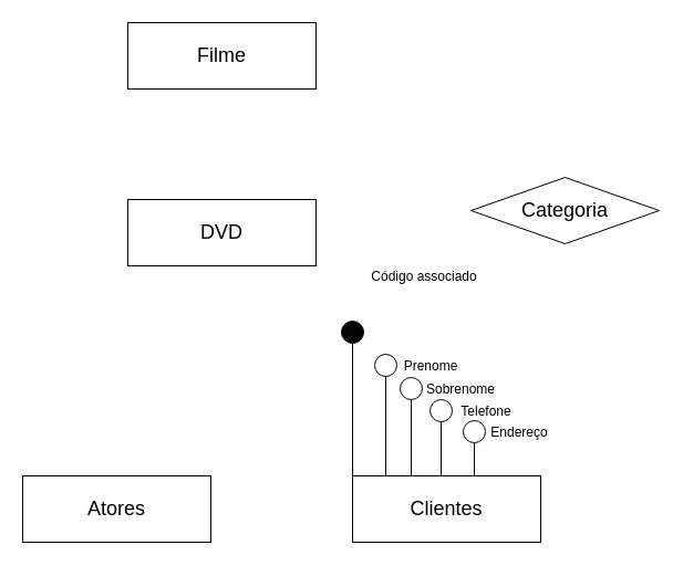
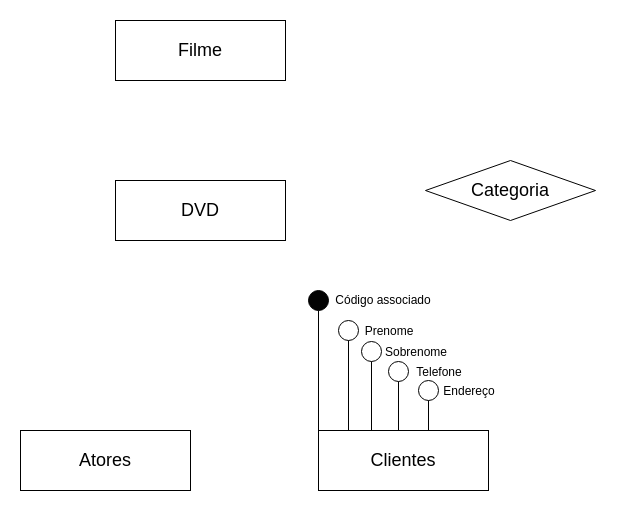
- <mxCell id="9" value="Código associado" style="text;html=1;strokeColor=none;fillColor=none;align=center;verticalAlign=middle;whiteSpace=wrap;rounded=0;fontSize=12;" parent="1" vertex="1"><mxGeometry x="328" y="240" width="110" height="20" as="geometry" /></mxCell>
+ <mxCell id="9" value="Código associado" style="text;html=1;strokeColor=none;fillColor=none;align=center;verticalAlign=middle;whiteSpace=wrap;rounded=0;fontSize=12;" parent="1" vertex="1"><mxGeometry x="328" y="290" width="110" height="20" as="geometry" /></mxCell>
